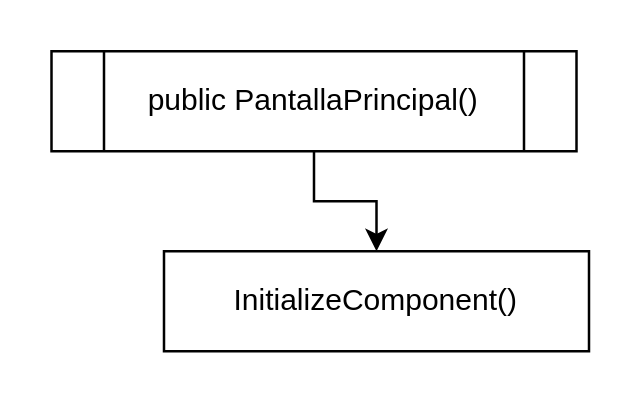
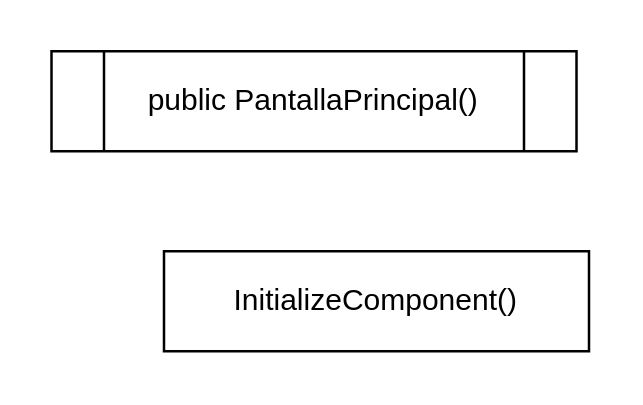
- <mxCell id="2" style="edgeStyle=orthogonalEdgeStyle;rounded=0;orthogonalLoop=1;jettySize=auto;html=1;" edge="1" parent="1" source="3" target="4"><mxGeometry relative="1" as="geometry" /></mxCell>
